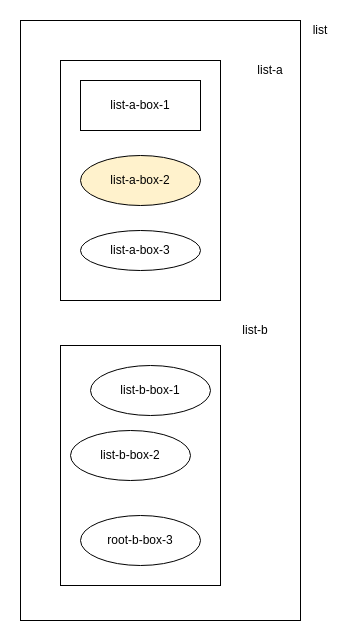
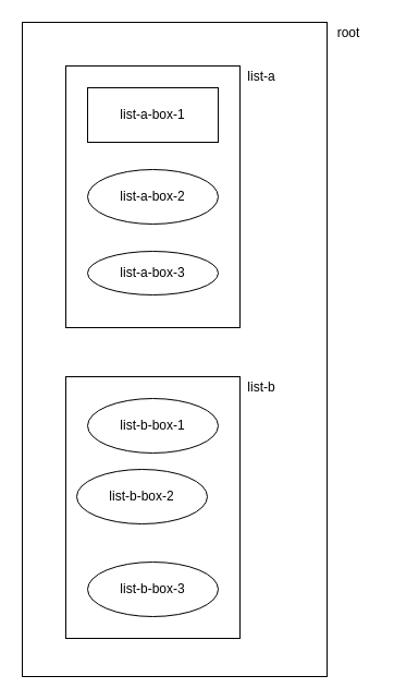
- <mxCell id="4" value="list" style="text;html=1;strokeColor=none;fillColor=none;align=center;verticalAlign=middle;whiteSpace=wrap;rounded=0;" vertex="1" parent="1"><mxGeometry x="300" y="20" width="40" height="20" as="geometry" /></mxCell>
+ <mxCell id="4" value="root" style="text;html=1;strokeColor=none;fillColor=none;align=center;verticalAlign=middle;whiteSpace=wrap;rounded=0;" vertex="1" parent="1"><mxGeometry x="300" y="20" width="40" height="20" as="geometry" /></mxCell>
- <mxCell id="5" value="list-a" style="text;html=1;strokeColor=none;fillColor=none;align=center;verticalAlign=middle;whiteSpace=wrap;rounded=0;" vertex="1" parent="1"><mxGeometry x="250" y="60" width="40" height="20" as="geometry" /></mxCell>
+ <mxCell id="5" value="list-a" style="text;html=1;strokeColor=none;fillColor=none;align=center;verticalAlign=middle;whiteSpace=wrap;rounded=0;" vertex="1" parent="1"><mxGeometry x="220" y="60" width="40" height="20" as="geometry" /></mxCell>
- <mxCell id="7" value="list-a-box-2" style="ellipse;whiteSpace=wrap;html=1;fillColor=#fff2cc;" vertex="1" parent="1"><mxGeometry x="80" y="155" width="120" height="50" as="geometry" /></mxCell>
+ <mxCell id="7" value="list-a-box-2" style="ellipse;whiteSpace=wrap;html=1;" vertex="1" parent="1"><mxGeometry x="80" y="155" width="120" height="50" as="geometry" /></mxCell>
- <mxCell id="10" value="list-b" style="text;html=1;strokeColor=none;fillColor=none;align=center;verticalAlign=middle;whiteSpace=wrap;rounded=0;" vertex="1" parent="1"><mxGeometry x="235" y="320" width="40" height="20" as="geometry" /></mxCell>
+ <mxCell id="10" value="list-b" style="text;html=1;strokeColor=none;fillColor=none;align=center;verticalAlign=middle;whiteSpace=wrap;rounded=0;" vertex="1" parent="1"><mxGeometry x="220" y="345" width="40" height="20" as="geometry" /></mxCell>
- <mxCell id="11" value="list-b-box-1" style="ellipse;whiteSpace=wrap;html=1;" vertex="1" parent="1"><mxGeometry x="90" y="365" width="120" height="50" as="geometry" /></mxCell>
+ <mxCell id="11" value="list-b-box-1" style="ellipse;whiteSpace=wrap;html=1;" vertex="1" parent="1"><mxGeometry x="80" y="365" width="120" height="50" as="geometry" /></mxCell>
- <mxCell id="13" value="root-b-box-3" style="ellipse;whiteSpace=wrap;html=1;" vertex="1" parent="1"><mxGeometry x="80" y="515" width="120" height="50" as="geometry" /></mxCell>
+ <mxCell id="13" value="list-b-box-3" style="ellipse;whiteSpace=wrap;html=1;" vertex="1" parent="1"><mxGeometry x="80" y="515" width="120" height="50" as="geometry" /></mxCell>
